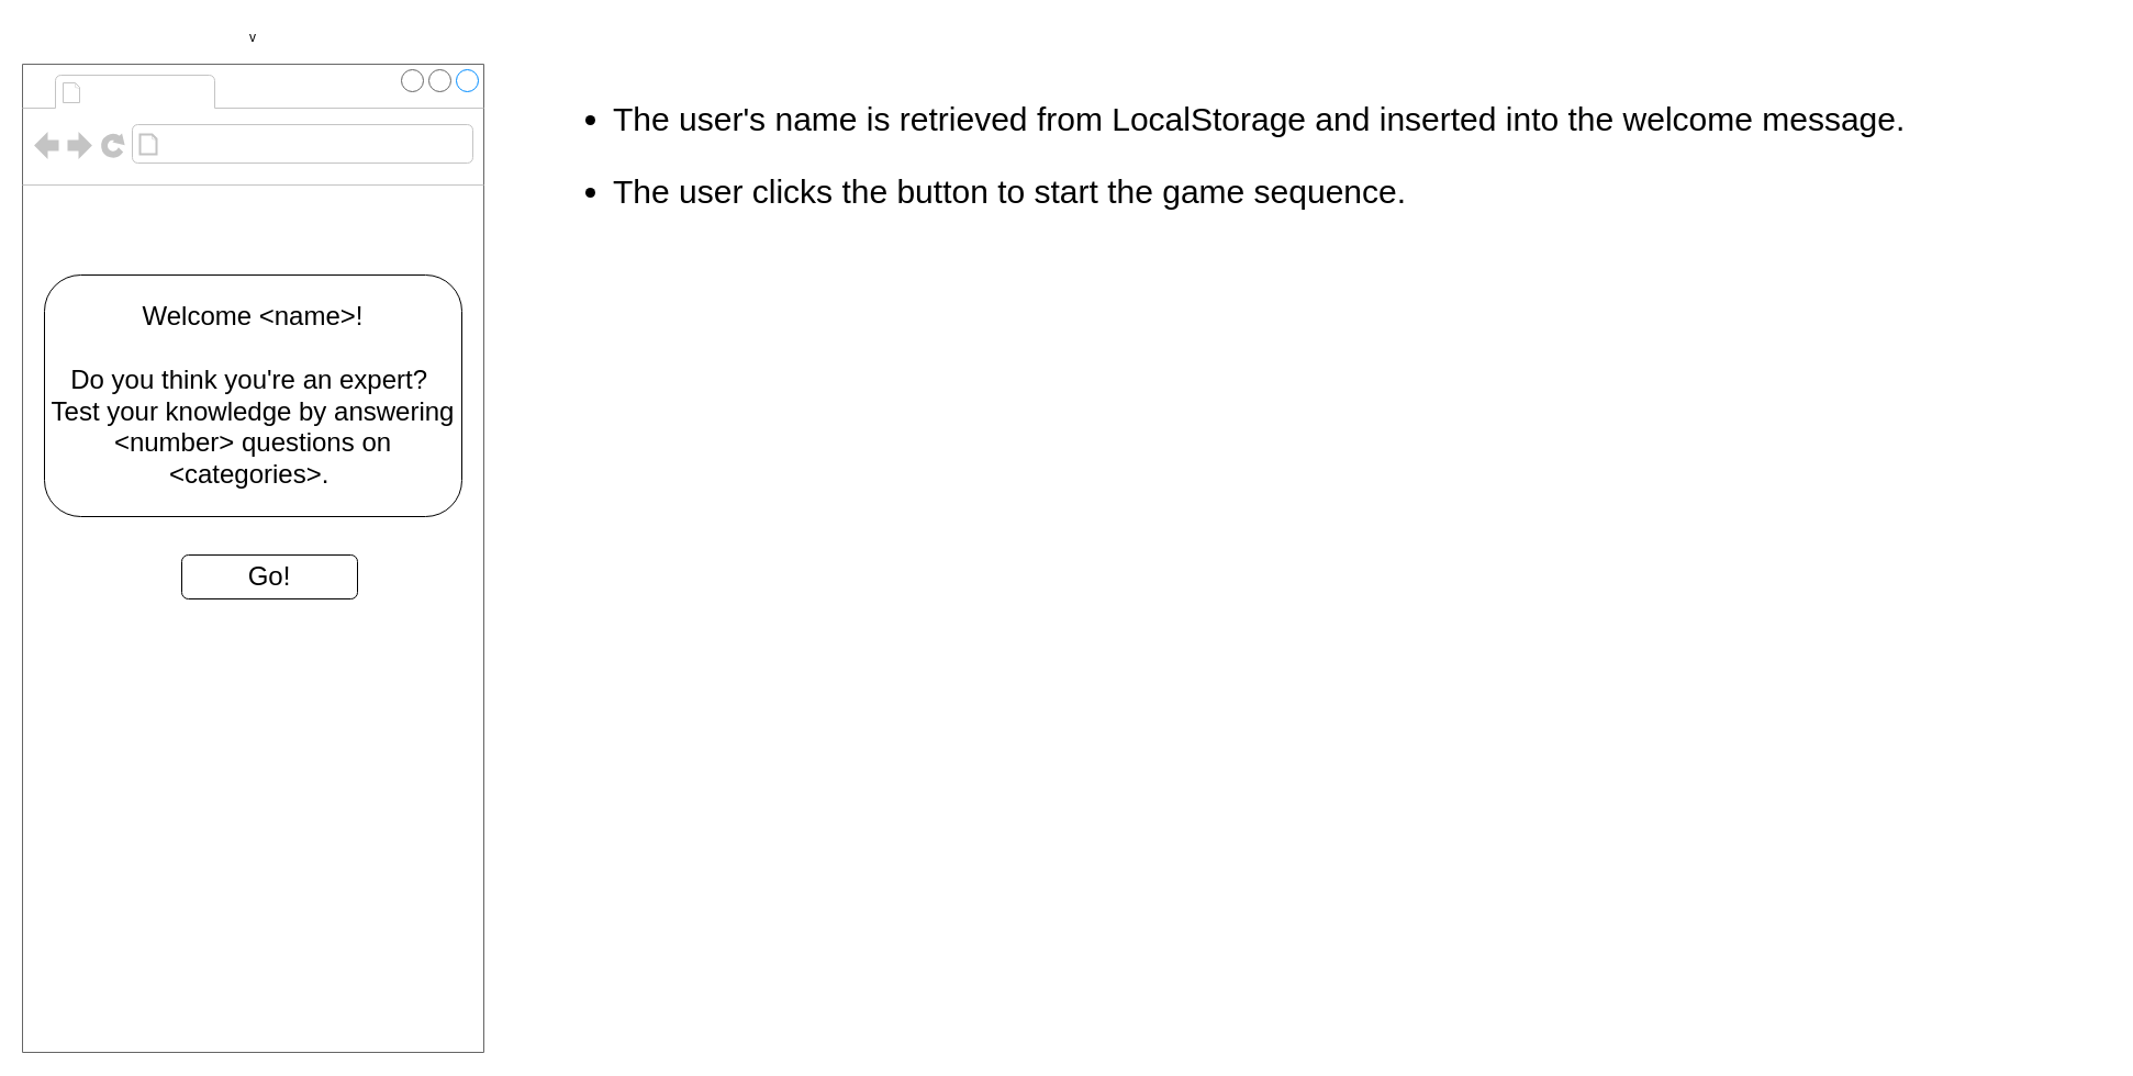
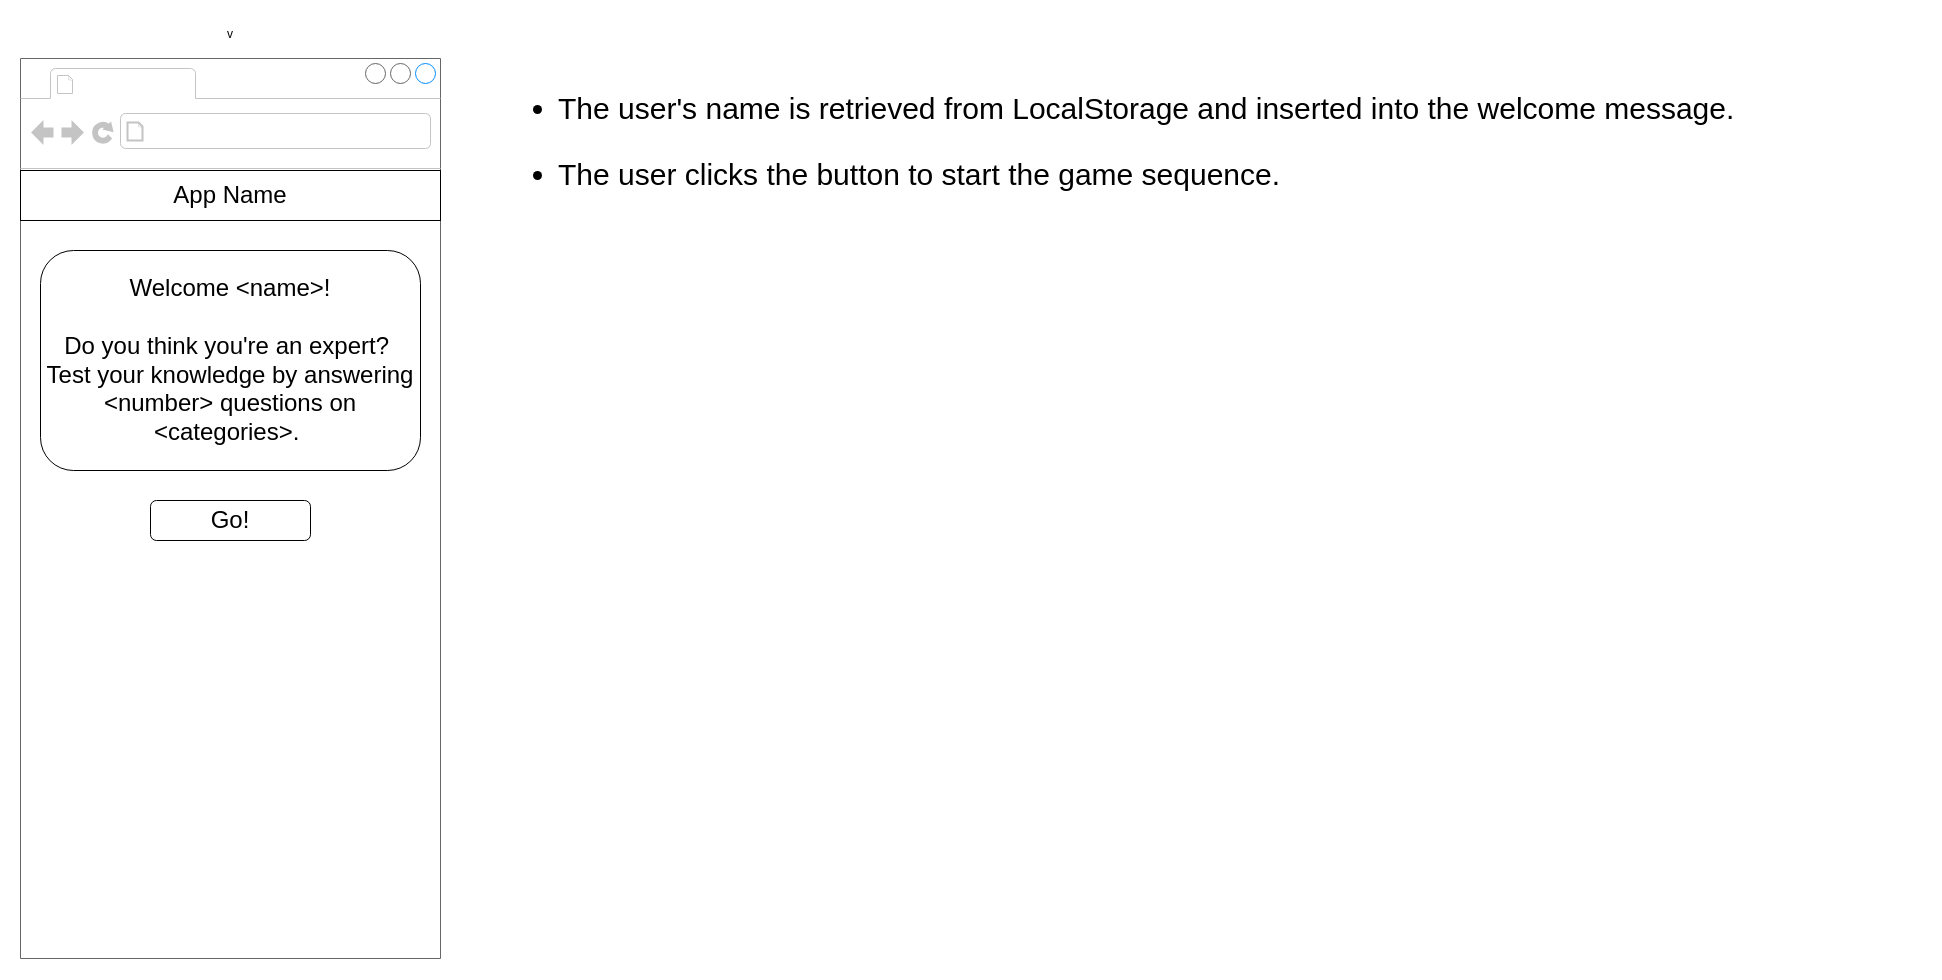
+ <mxCell id="6" value="App Name" style="rounded=0;whiteSpace=wrap;html=1;fontSize=24;" vertex="1" parent="2"><mxGeometry y="150" width="420" height="50" as="geometry" /></mxCell>
- <mxCell id="5" value="Go!" style="rounded=1;whiteSpace=wrap;html=1;fontSize=24;" vertex="1" parent="2"><mxGeometry x="145" y="485" width="160" height="40" as="geometry" /></mxCell>
+ <mxCell id="5" value="Go!" style="rounded=1;whiteSpace=wrap;html=1;fontSize=24;" vertex="1" parent="2"><mxGeometry x="130" y="480" width="160" height="40" as="geometry" /></mxCell>
